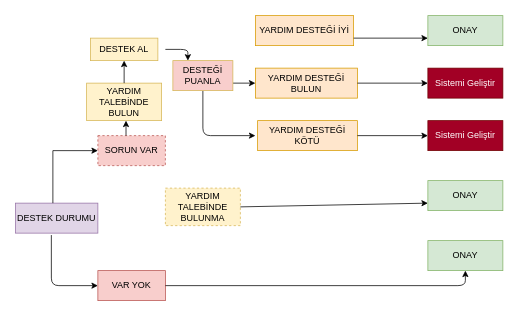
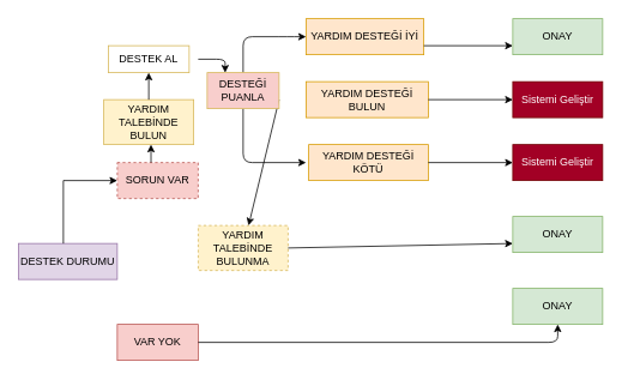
+ <mxCell id="14" value="" style="endArrow=classic;html=1;exitX=0.5;exitY=0;exitDx=0;exitDy=0;entryX=0;entryY=0.5;entryDx=0;entryDy=0;" parent="1" source="27" target="7" edge="1"><mxGeometry width="50" height="50" relative="1" as="geometry"><mxPoint x="370" y="270" as="sourcePoint" /><mxPoint x="420" y="220" as="targetPoint" /><Array as="points"><mxPoint x="270" y="40" /><mxPoint x="320" y="40" /></Array></mxGeometry></mxCell>
- <mxCell id="28" value="DESTEK AL" style="rounded=0;whiteSpace=wrap;html=1;fillColor=#fff2cc;strokeColor=#d6b656;" parent="1" vertex="1"><mxGeometry x="120" y="50" width="90" height="30" as="geometry" /></mxCell>
+ <mxCell id="28" value="DESTEK AL" style="rounded=0;whiteSpace=wrap;html=1;fillColor=#ffffff;strokeColor=#d6b656;" parent="1" vertex="1"><mxGeometry x="120" y="50" width="90" height="30" as="geometry" /></mxCell>
- <mxCell id="15" value="" style="endArrow=classic;html=1;entryX=0;entryY=0.5;entryDx=0;entryDy=0;exitX=1;exitY=0.75;exitDx=0;exitDy=0;" parent="1" source="27" target="8" edge="1"><mxGeometry width="50" height="50" relative="1" as="geometry"><mxPoint x="320" y="120" as="sourcePoint" /><mxPoint x="370" y="70" as="targetPoint" /></mxGeometry></mxCell>
+ <mxCell id="15" value="" style="endArrow=classic;html=1;exitX=1;exitY=0.75;exitDx=0;exitDy=0;" parent="1" source="27" target="6" edge="1"><mxGeometry width="50" height="50" relative="1" as="geometry"><mxPoint x="320" y="120" as="sourcePoint" /><mxPoint x="370" y="70" as="targetPoint" /></mxGeometry></mxCell>
- <mxCell id="13" value="" style="endArrow=classic;html=1;entryX=0;entryY=0.5;entryDx=0;entryDy=0;exitX=0.436;exitY=1.065;exitDx=0;exitDy=0;exitPerimeter=0;" parent="1" source="2" target="4" edge="1"><mxGeometry width="50" height="50" relative="1" as="geometry"><mxPoint x="70" y="360" as="sourcePoint" /><mxPoint x="120" y="310" as="targetPoint" /><Array as="points"><mxPoint x="68" y="380" /></Array></mxGeometry></mxCell>
